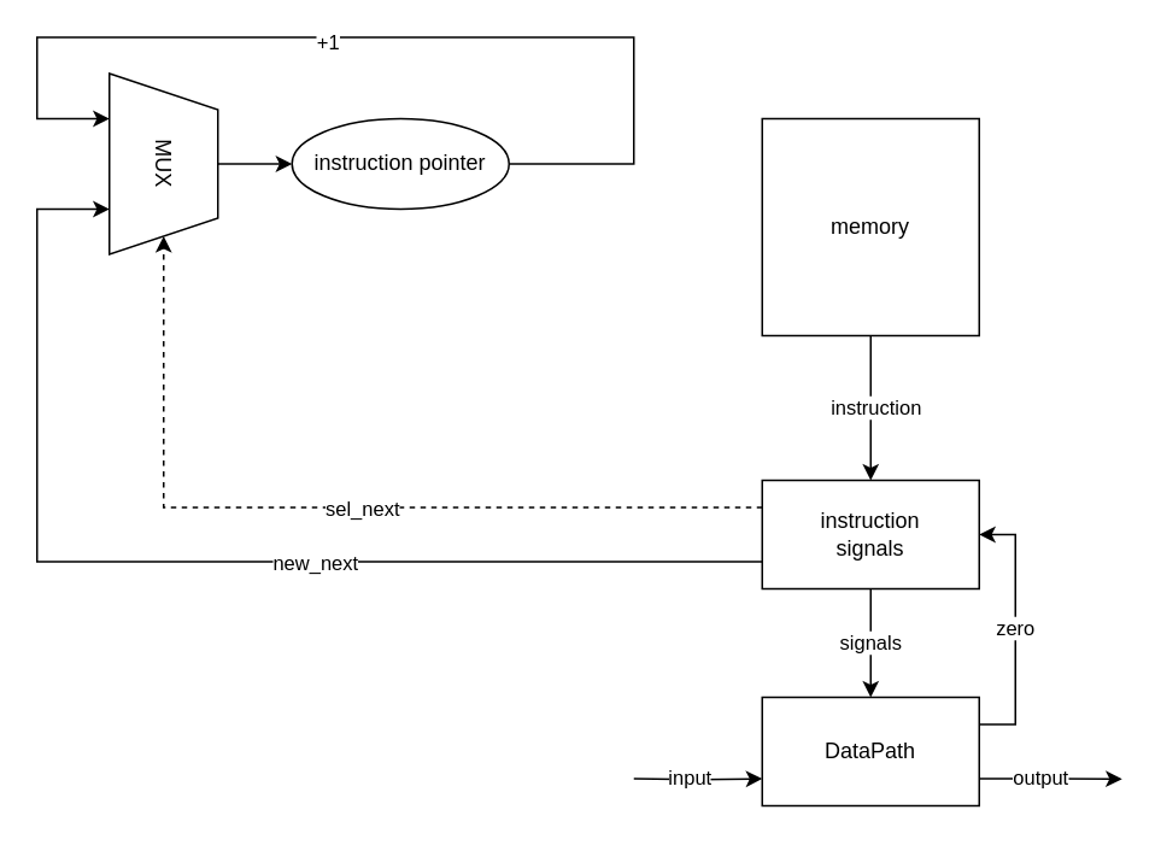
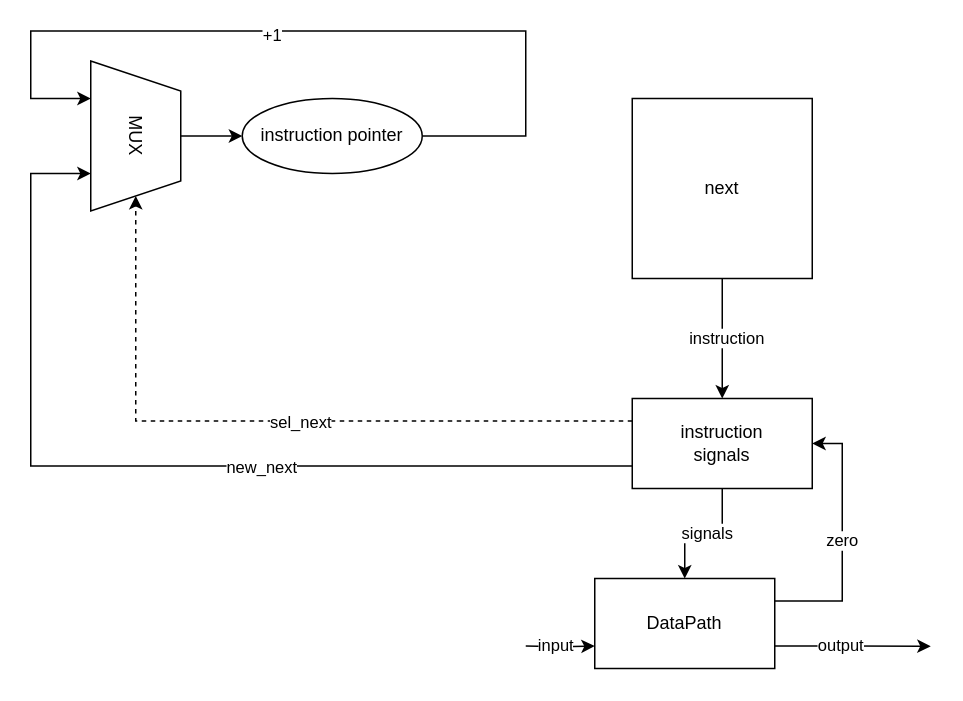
- <mxCell id="7" value="memory" style="rounded=0;whiteSpace=wrap;html=1;" parent="1" vertex="1"><mxGeometry x="421" y="65" width="120" height="120" as="geometry" /></mxCell>
+ <mxCell id="7" value="next" style="rounded=0;whiteSpace=wrap;html=1;" parent="1" vertex="1"><mxGeometry x="421" y="65" width="120" height="120" as="geometry" /></mxCell>
- <mxCell id="19" value="&lt;div&gt;DataPath&lt;/div&gt;" style="rounded=0;whiteSpace=wrap;html=1;" parent="1" vertex="1"><mxGeometry x="421" y="385" width="120" height="60" as="geometry" /></mxCell>
+ <mxCell id="19" value="&lt;div&gt;DataPath&lt;/div&gt;" style="rounded=0;whiteSpace=wrap;html=1;" parent="1" vertex="1"><mxGeometry x="396" y="385" width="120" height="60" as="geometry" /></mxCell>
